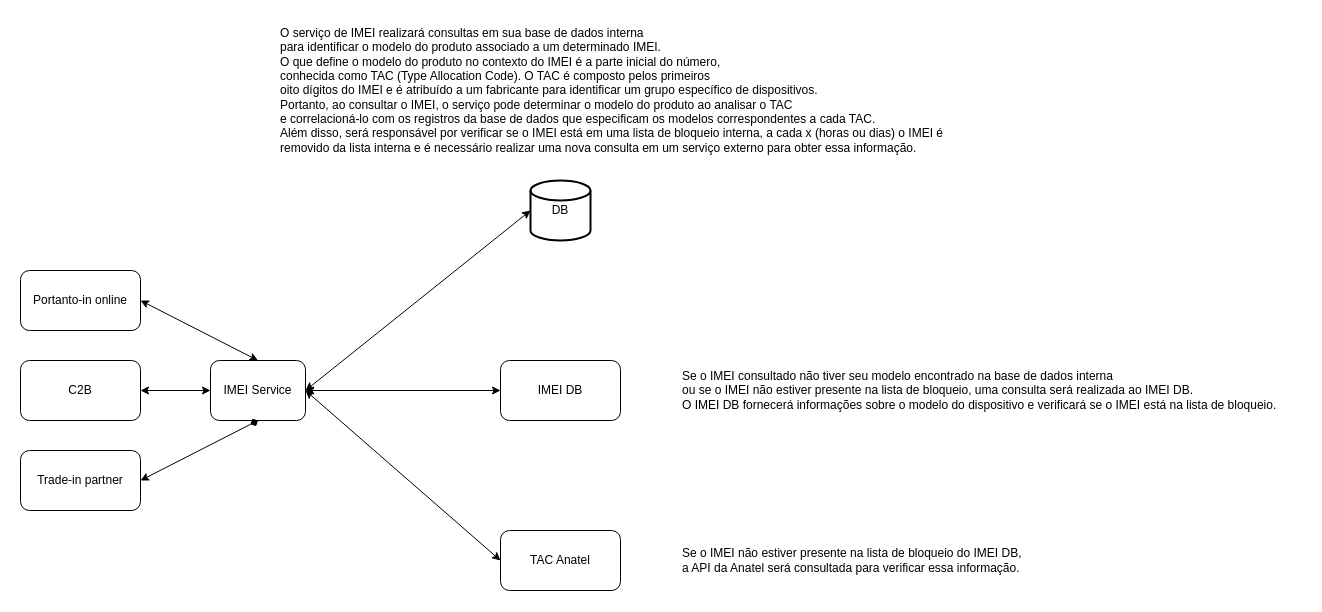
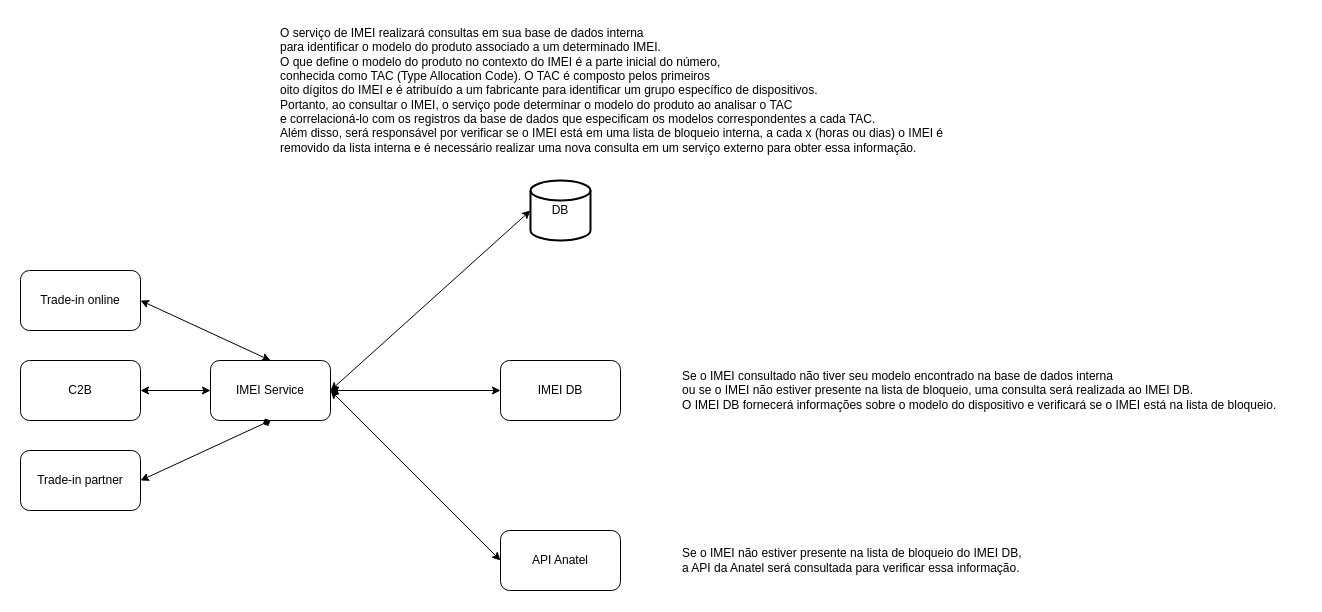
- <mxCell id="3" value="Portanto-in online" style="rounded=1;whiteSpace=wrap;html=1;" vertex="1" parent="1"><mxGeometry x="20" y="270" width="120" height="60" as="geometry" /></mxCell>
+ <mxCell id="3" value="Trade-in online" style="rounded=1;whiteSpace=wrap;html=1;" vertex="1" parent="1"><mxGeometry x="20" y="270" width="120" height="60" as="geometry" /></mxCell>
- <mxCell id="5" value="IMEI Service" style="rounded=1;whiteSpace=wrap;html=1;" vertex="1" parent="1"><mxGeometry x="210" y="360" width="95" height="60" as="geometry" /></mxCell>
+ <mxCell id="5" value="IMEI Service" style="rounded=1;whiteSpace=wrap;html=1;" vertex="1" parent="1"><mxGeometry x="210" y="360" width="120" height="60" as="geometry" /></mxCell>
- <mxCell id="9" value="TAC Anatel" style="rounded=1;whiteSpace=wrap;html=1;" vertex="1" parent="1"><mxGeometry x="500" y="530" width="120" height="60" as="geometry" /></mxCell>
+ <mxCell id="9" value="API Anatel" style="rounded=1;whiteSpace=wrap;html=1;" vertex="1" parent="1"><mxGeometry x="500" y="530" width="120" height="60" as="geometry" /></mxCell>
